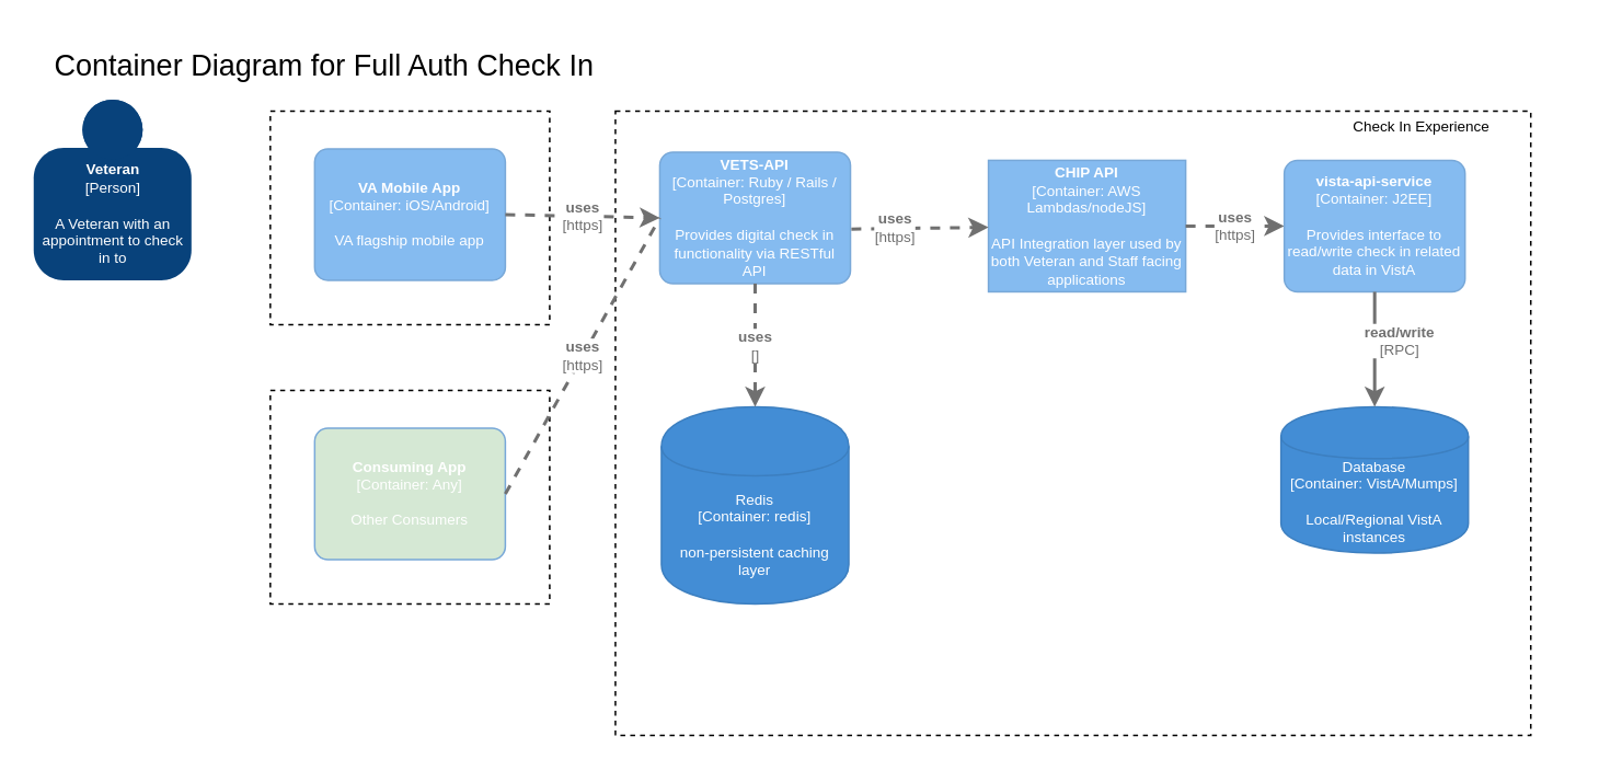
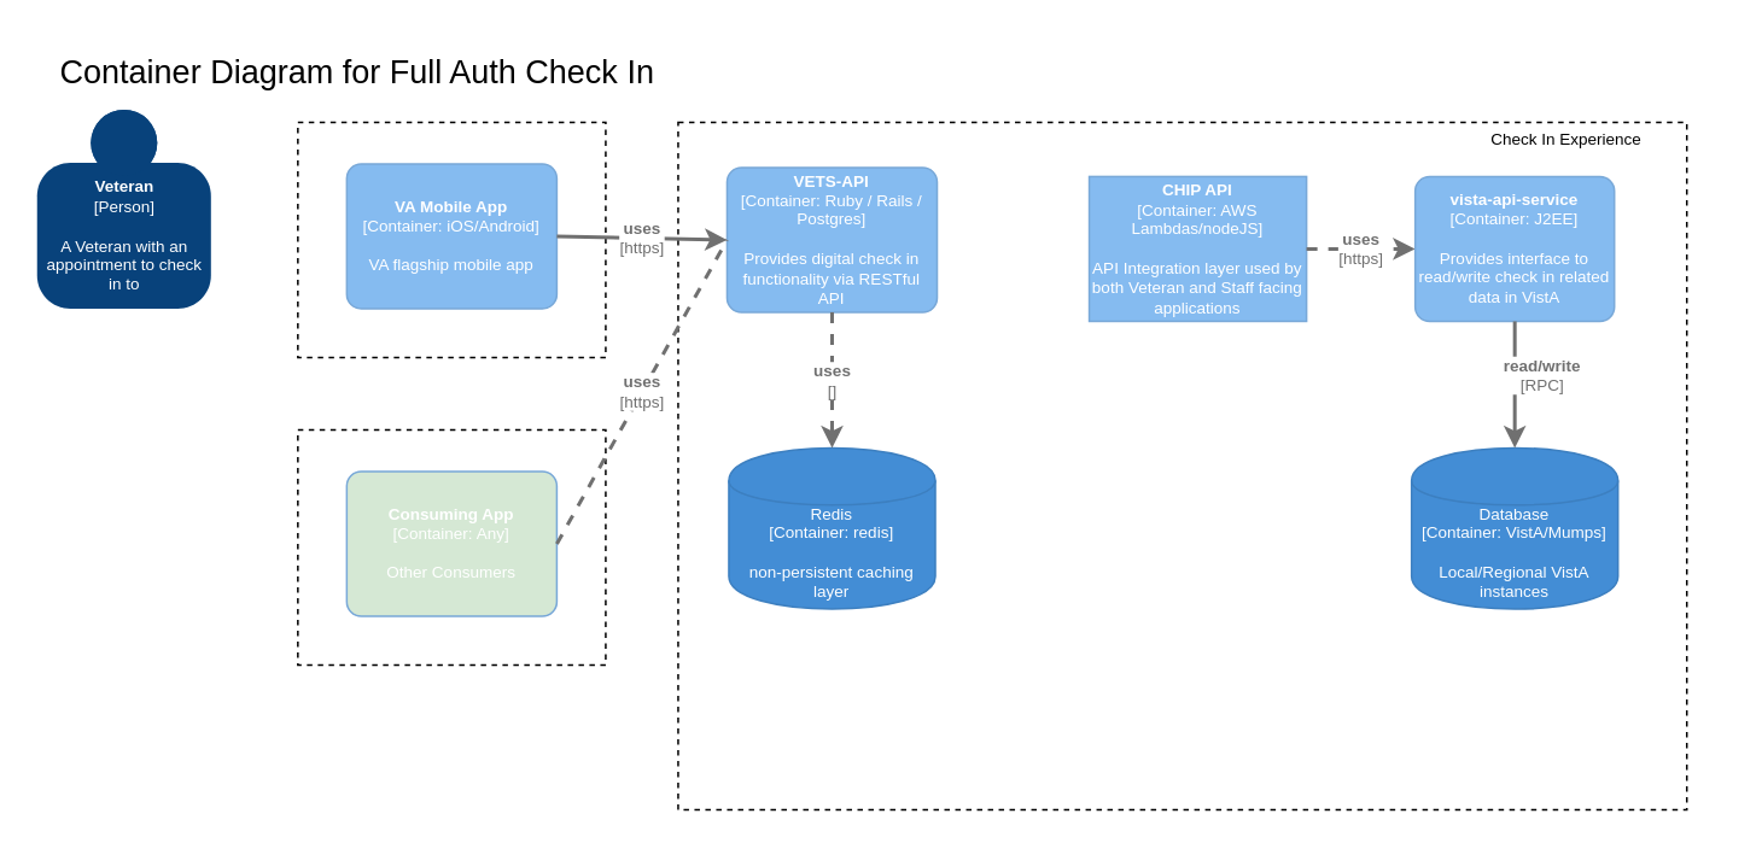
- <mxCell id="8" value="&lt;div style=&quot;text-align: left; font-size: 9px;&quot;&gt;&lt;div style=&quot;text-align: center; font-size: 9px;&quot;&gt;&lt;b style=&quot;font-size: 9px;&quot;&gt;uses&lt;/b&gt;&lt;/div&gt;&lt;div style=&quot;text-align: center; font-size: 9px;&quot;&gt;[https]&lt;/div&gt;&lt;/div&gt;" style="edgeStyle=none;rounded=0;html=1;entryX=0;entryY=0.5;jettySize=auto;orthogonalLoop=1;strokeColor=#707070;strokeWidth=2;fontColor=#707070;jumpStyle=none;dashed=1;metaEdit=1;metaData={&quot;c4Type&quot;:{&quot;editable&quot;:false}};exitX=1;exitY=0.5;exitDx=0;exitDy=0;exitPerimeter=0;entryDx=0;entryDy=0;entryPerimeter=0;fontSize=9;" parent="1" source="6" target="7" edge="1"><mxGeometry width="160" relative="1" as="geometry"><mxPoint x="332" y="324" as="sourcePoint" /><mxPoint x="492" y="324" as="targetPoint" /></mxGeometry></mxCell>
+ <mxCell id="8" value="&lt;div style=&quot;text-align: left; font-size: 9px;&quot;&gt;&lt;div style=&quot;text-align: center; font-size: 9px;&quot;&gt;&lt;b style=&quot;font-size: 9px;&quot;&gt;uses&lt;/b&gt;&lt;/div&gt;&lt;div style=&quot;text-align: center; font-size: 9px;&quot;&gt;[https]&lt;/div&gt;&lt;/div&gt;" style="edgeStyle=none;rounded=0;html=1;entryX=0;entryY=0.5;jettySize=auto;orthogonalLoop=1;strokeColor=#707070;strokeWidth=2;fontColor=#707070;jumpStyle=none;dashed=0;metaEdit=1;metaData={&quot;c4Type&quot;:{&quot;editable&quot;:false}};exitX=1;exitY=0.5;exitDx=0;exitDy=0;exitPerimeter=0;entryDx=0;entryDy=0;entryPerimeter=0;fontSize=9;" parent="1" source="6" target="7" edge="1"><mxGeometry width="160" relative="1" as="geometry"><mxPoint x="332" y="324" as="sourcePoint" /><mxPoint x="492" y="324" as="targetPoint" /></mxGeometry></mxCell>
- <mxCell id="10" value="&lt;div style=&quot;text-align: left; font-size: 9px;&quot;&gt;&lt;div style=&quot;text-align: center; font-size: 9px;&quot;&gt;&lt;b style=&quot;font-size: 9px;&quot;&gt;uses&lt;/b&gt;&lt;/div&gt;&lt;div style=&quot;text-align: center; font-size: 9px;&quot;&gt;[https]&lt;/div&gt;&lt;/div&gt;" style="edgeStyle=none;rounded=0;html=1;jettySize=auto;orthogonalLoop=1;strokeColor=#707070;strokeWidth=2;fontColor=#707070;jumpStyle=none;dashed=1;metaEdit=1;metaData={&quot;c4Type&quot;:{&quot;editable&quot;:false}};exitX=1.005;exitY=0.585;exitDx=0;exitDy=0;exitPerimeter=0;fontSize=9;" parent="1" source="7" target="9" edge="1"><mxGeometry x="-0.375" width="160" relative="1" as="geometry"><mxPoint x="497" y="434" as="sourcePoint" /><mxPoint x="497" y="481" as="targetPoint" /><mxPoint as="offset" /></mxGeometry></mxCell>
- <mxCell id="11" value="Redis&lt;div style=&quot;font-size: 9px;&quot;&gt;[Container:&amp;nbsp;redis]&lt;/div&gt;&lt;br style=&quot;font-size: 9px;&quot;&gt;&lt;div style=&quot;font-size: 9px;&quot;&gt;non-persistent caching layer&lt;/div&gt;" style="shape=cylinder;whiteSpace=wrap;html=1;boundedLbl=1;rounded=0;labelBackgroundColor=none;fillColor=#438DD5;fontSize=9;fontColor=#ffffff;align=center;strokeColor=#3C7FC0;metaEdit=1;points=[[0.5,0,0],[1,0.25,0],[1,0.5,0],[1,0.75,0],[0.5,1,0],[0,0.75,0],[0,0.5,0],[0,0.25,0]];metaData={&quot;c4Type&quot;:{&quot;editable&quot;:false}};" parent="1" vertex="1"><mxGeometry x="402" y="247" width="114" height="120" as="geometry" /></mxCell>
+ <mxCell id="11" value="Redis&lt;div style=&quot;font-size: 9px;&quot;&gt;[Container:&amp;nbsp;redis]&lt;/div&gt;&lt;br style=&quot;font-size: 9px;&quot;&gt;&lt;div style=&quot;font-size: 9px;&quot;&gt;non-persistent caching layer&lt;/div&gt;" style="shape=cylinder;whiteSpace=wrap;html=1;boundedLbl=1;rounded=0;labelBackgroundColor=none;fillColor=#438DD5;fontSize=9;fontColor=#ffffff;align=center;strokeColor=#3C7FC0;metaEdit=1;points=[[0.5,0,0],[1,0.25,0],[1,0.5,0],[1,0.75,0],[0.5,1,0],[0,0.75,0],[0,0.5,0],[0,0.25,0]];metaData={&quot;c4Type&quot;:{&quot;editable&quot;:false}};" parent="1" vertex="1"><mxGeometry x="402" y="247" width="114" height="89" as="geometry" /></mxCell>
